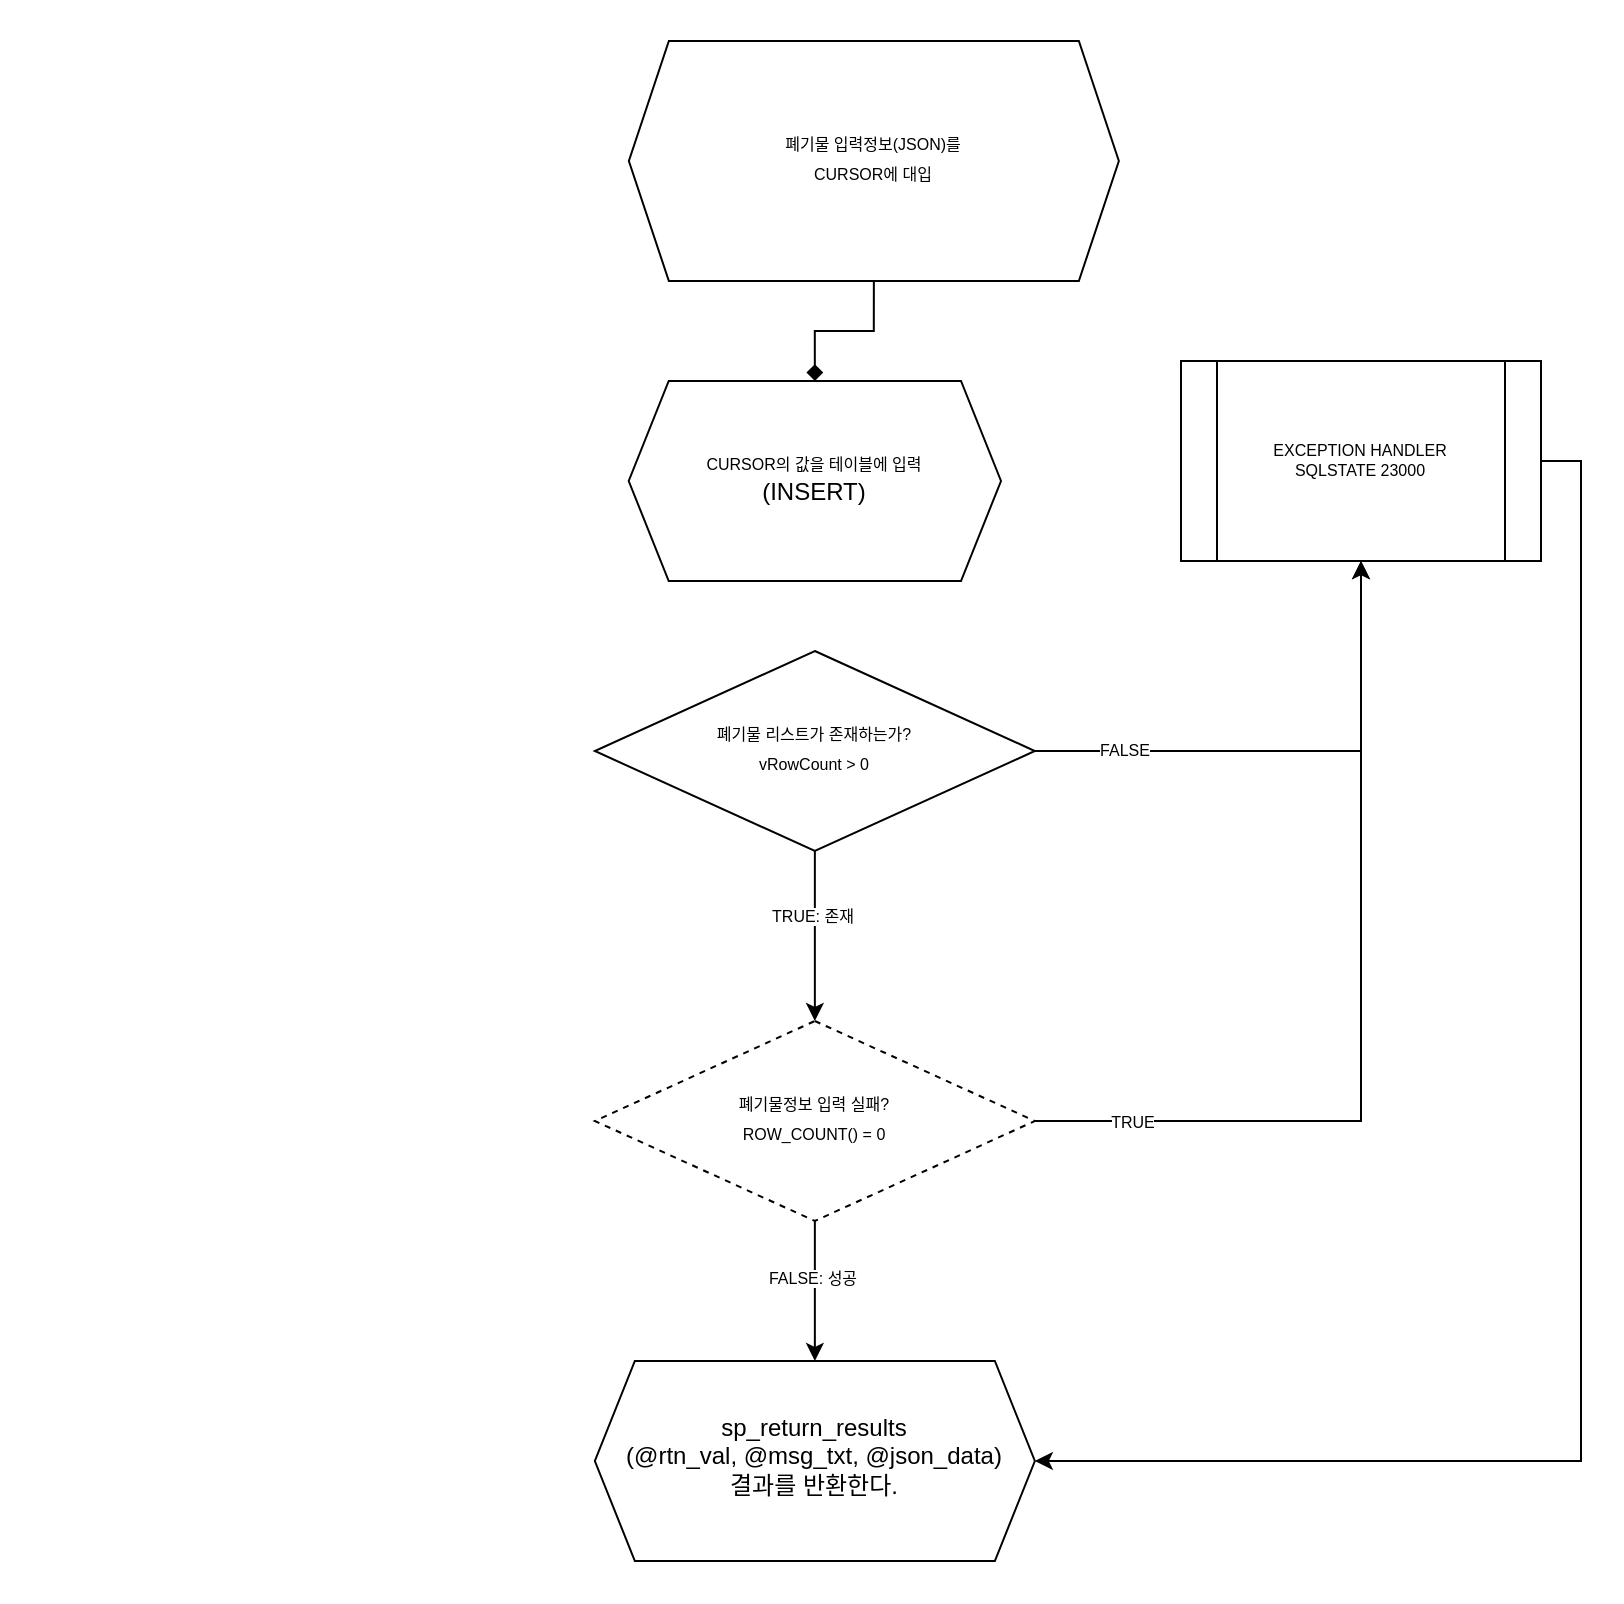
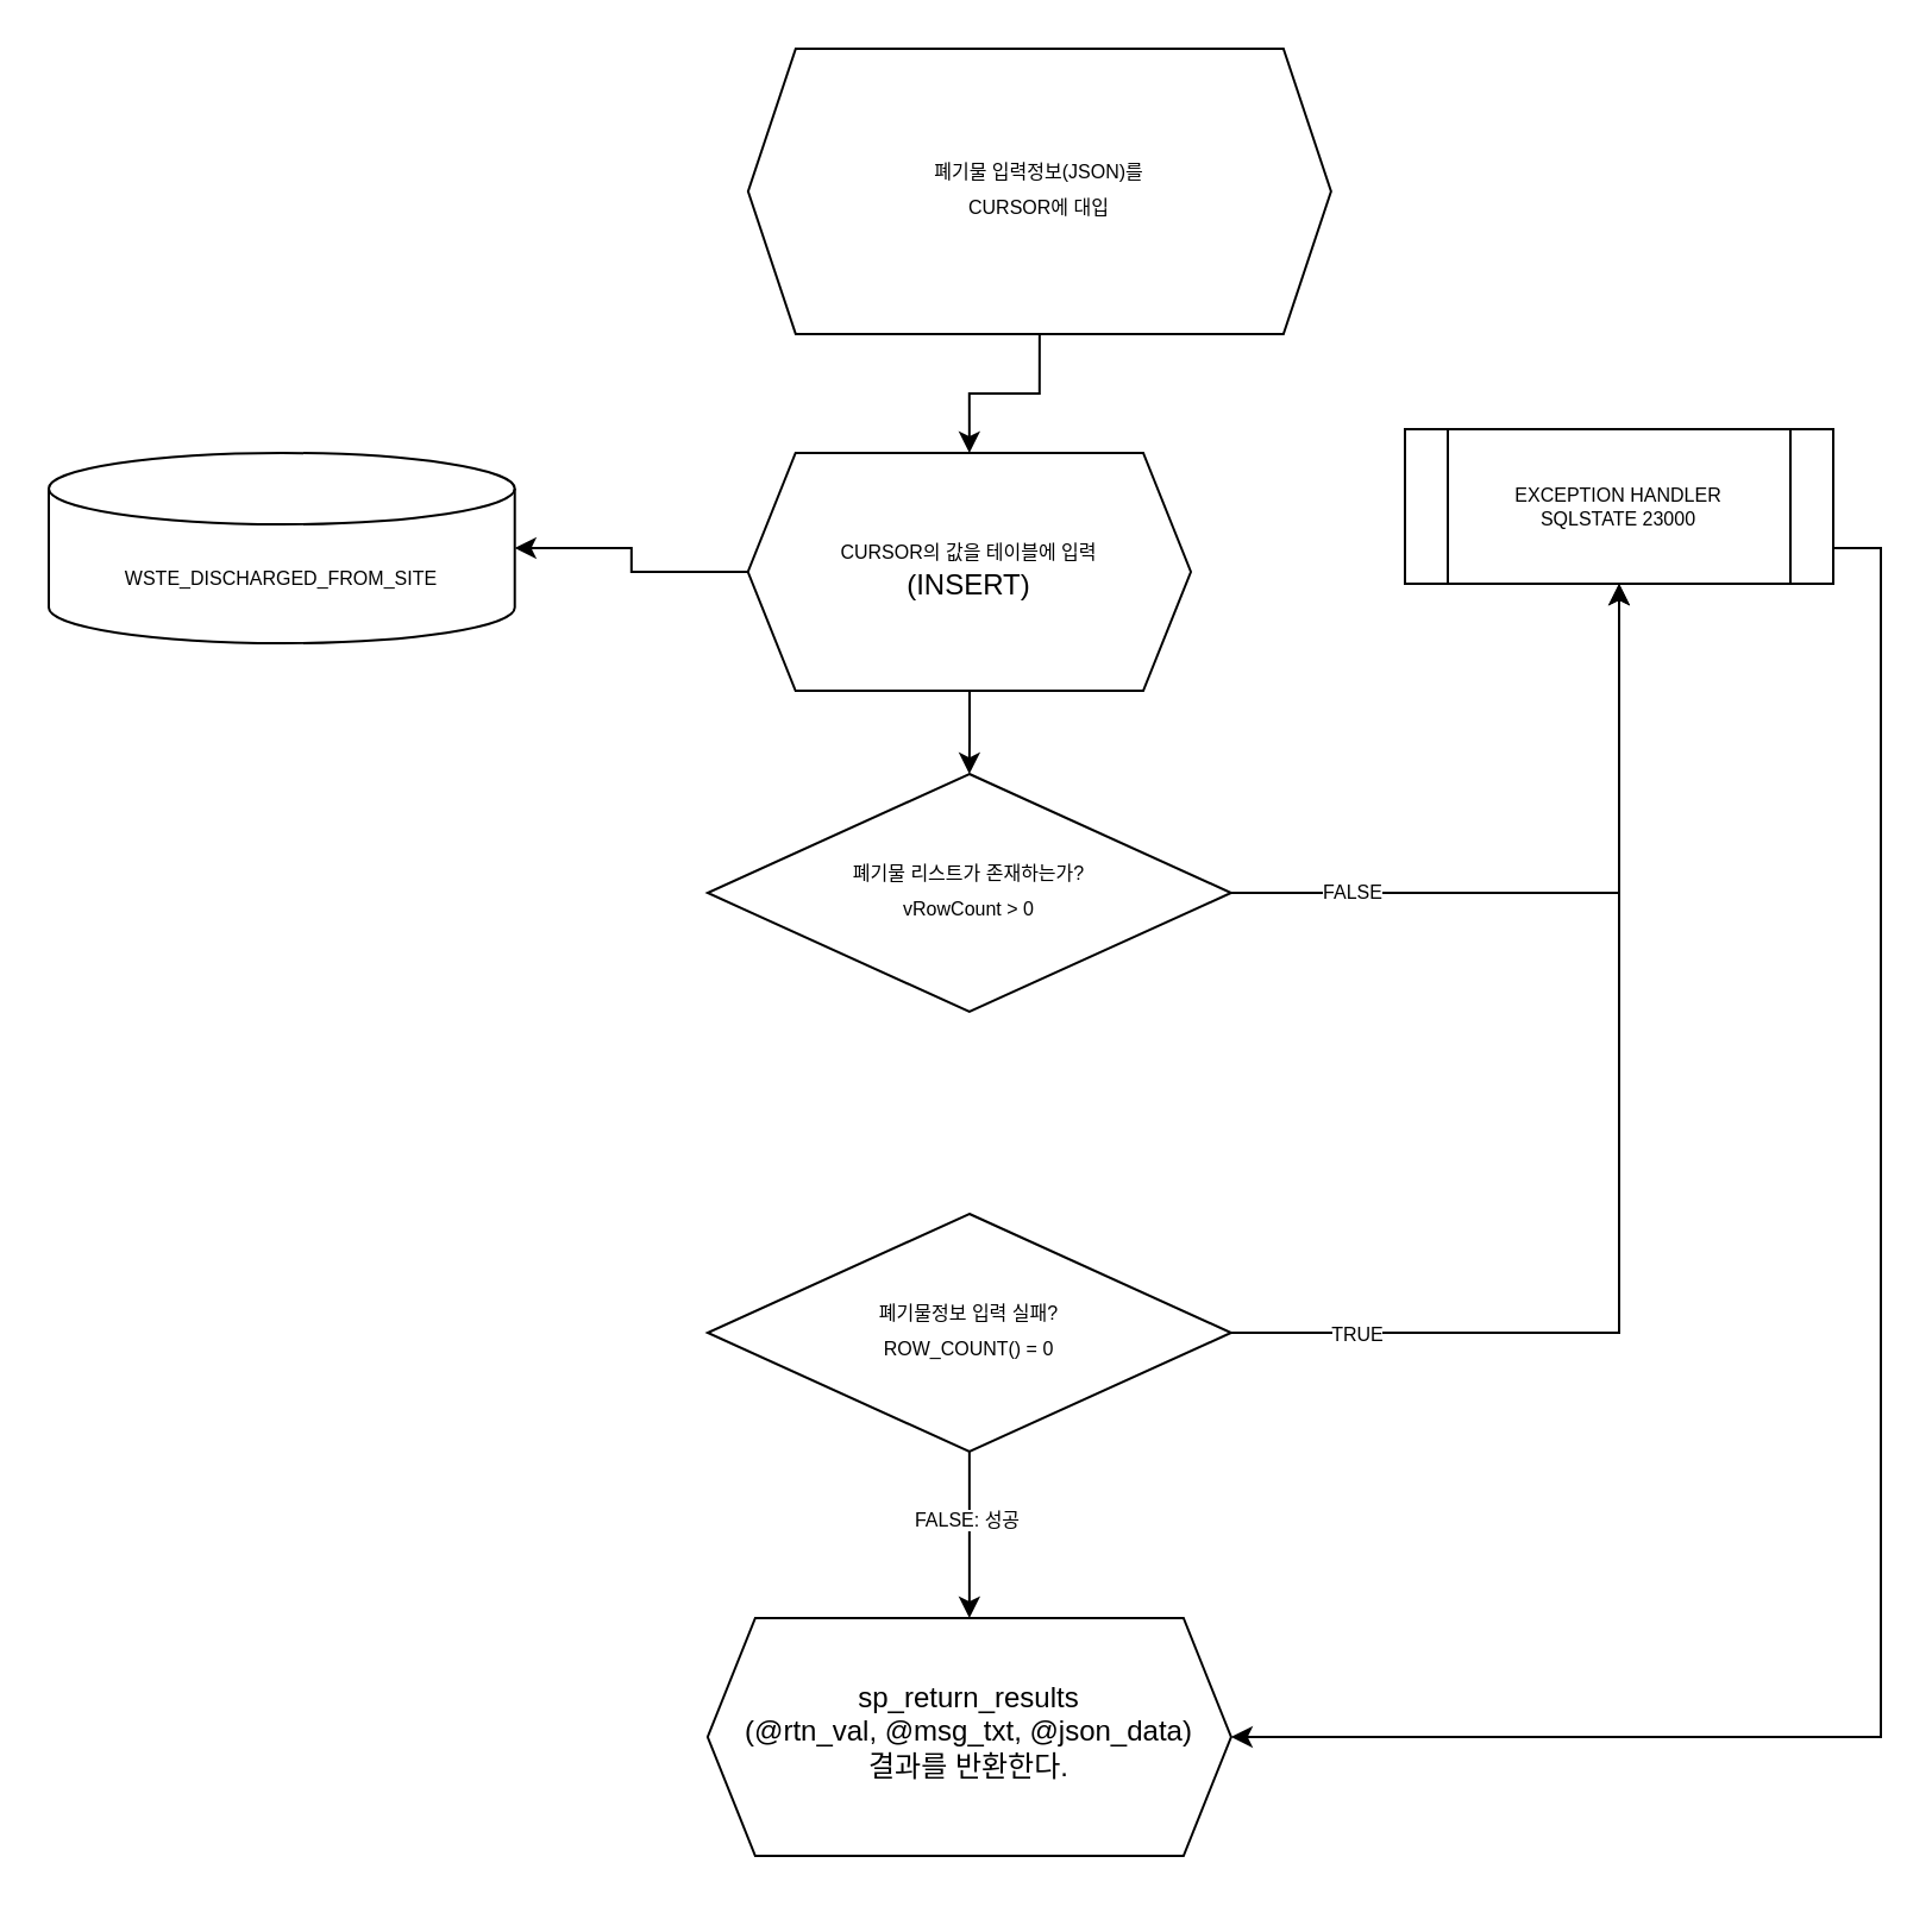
- <mxCell id="3" value="" style="edgeStyle=orthogonalEdgeStyle;rounded=0;orthogonalLoop=1;jettySize=auto;html=1;entryX=0.5;entryY=0;entryDx=0;entryDy=0;exitX=0.5;exitY=1;exitDx=0;exitDy=0;endArrow=diamond;" parent="1" source="2" target="6" edge="1"><mxGeometry relative="1" as="geometry"><mxPoint x="406.93" y="110" as="sourcePoint" /><mxPoint x="439.93" y="170" as="targetPoint" /></mxGeometry></mxCell>
+ <mxCell id="3" value="" style="edgeStyle=orthogonalEdgeStyle;rounded=0;orthogonalLoop=1;jettySize=auto;html=1;entryX=0.5;entryY=0;entryDx=0;entryDy=0;exitX=0.5;exitY=1;exitDx=0;exitDy=0;" parent="1" source="2" target="6" edge="1"><mxGeometry relative="1" as="geometry"><mxPoint x="406.93" y="110" as="sourcePoint" /><mxPoint x="439.93" y="170" as="targetPoint" /></mxGeometry></mxCell>
+ <mxCell id="12" value="&lt;span style=&quot;font-size: 8px&quot;&gt;WSTE_DISCHARGED_FROM_SITE&lt;/span&gt;" style="shape=cylinder3;whiteSpace=wrap;html=1;boundedLbl=1;backgroundOutline=1;size=15;fontSize=8;" parent="1" vertex="1"><mxGeometry x="20" y="190" width="195.86" height="80" as="geometry" /></mxCell>
- <mxCell id="19" value="EXCEPTION HANDLER&lt;br&gt;SQLSTATE 23000" style="shape=process;whiteSpace=wrap;html=1;backgroundOutline=1;fontSize=8;" parent="1" vertex="1"><mxGeometry x="590" y="180" width="180" height="100" as="geometry" /></mxCell>
+ <mxCell id="19" value="EXCEPTION HANDLER&lt;br&gt;SQLSTATE 23000" style="shape=process;whiteSpace=wrap;html=1;backgroundOutline=1;fontSize=8;" parent="1" vertex="1"><mxGeometry x="590" y="180" width="180" height="65" as="geometry" /></mxCell>
+ <mxCell id="5" style="edgeStyle=orthogonalEdgeStyle;rounded=0;orthogonalLoop=1;jettySize=auto;html=1;entryX=1;entryY=0.5;entryDx=0;entryDy=0;entryPerimeter=0;fontSize=8;" parent="1" source="6" target="12" edge="1"><mxGeometry relative="1" as="geometry" /></mxCell>
+ <mxCell id="4" value="" style="edgeStyle=orthogonalEdgeStyle;rounded=0;orthogonalLoop=1;jettySize=auto;html=1;" parent="1" source="6" target="11" edge="1"><mxGeometry relative="1" as="geometry" /></mxCell>
- <mxCell id="7" value="" style="edgeStyle=orthogonalEdgeStyle;rounded=0;orthogonalLoop=1;jettySize=auto;html=1;fontSize=8;entryX=0.5;entryY=0;entryDx=0;entryDy=0;" parent="1" source="11" target="17" edge="1"><mxGeometry relative="1" as="geometry"><mxPoint x="440" y="500" as="targetPoint" /></mxGeometry></mxCell>
- <mxCell id="8" value="TRUE: 존재" style="edgeLabel;html=1;align=center;verticalAlign=middle;resizable=0;points=[];fontSize=8;" parent="7" vertex="1" connectable="0"><mxGeometry x="-0.258" y="-1" relative="1" as="geometry"><mxPoint as="offset" /></mxGeometry></mxCell>
- <mxCell id="17" value="&lt;font style=&quot;font-size: 8px&quot;&gt;폐기물정보 입력 실패?&lt;br&gt;ROW_COUNT() = 0&lt;/font&gt;" style="rhombus;whiteSpace=wrap;html=1;shadow=0;strokeWidth=1;spacing=6;spacingTop=-4;dashed=1;" parent="1" vertex="1"><mxGeometry x="296.93" y="510" width="220" height="100" as="geometry" /></mxCell>
+ <mxCell id="17" value="&lt;font style=&quot;font-size: 8px&quot;&gt;폐기물정보 입력 실패?&lt;br&gt;ROW_COUNT() = 0&lt;/font&gt;" style="rhombus;whiteSpace=wrap;html=1;shadow=0;strokeWidth=1;spacing=6;spacingTop=-4;" parent="1" vertex="1"><mxGeometry x="296.93" y="510" width="220" height="100" as="geometry" /></mxCell>
